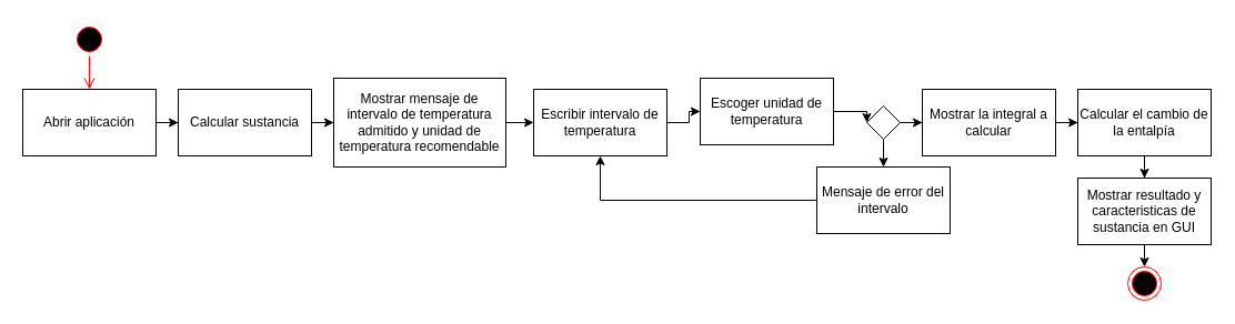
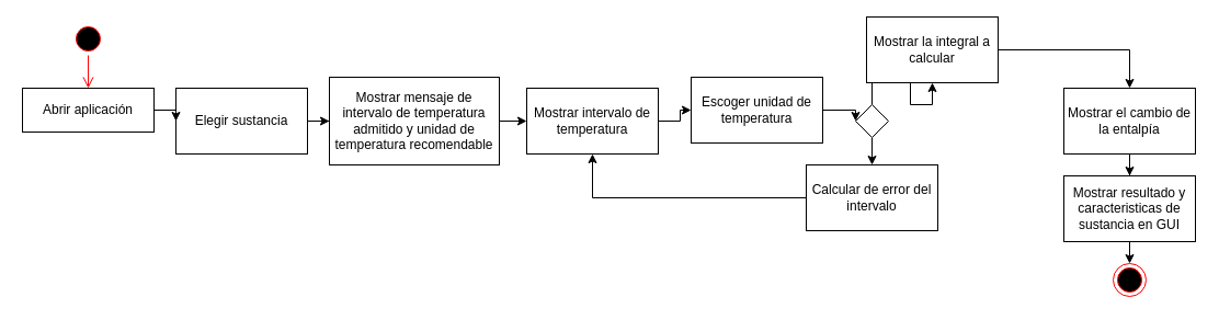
- <mxCell id="25" value="Abrir aplicación" style="rounded=0;whiteSpace=wrap;html=1;" vertex="1" parent="1"><mxGeometry x="20" y="80" width="120" height="60" as="geometry" /></mxCell>
+ <mxCell id="25" value="Abrir aplicación" style="rounded=0;whiteSpace=wrap;html=1;" vertex="1" parent="1"><mxGeometry x="20" y="80" width="120" height="40" as="geometry" /></mxCell>
- <mxCell id="5" value="Calcular sustancia" style="rounded=0;whiteSpace=wrap;html=1;" vertex="1" parent="1"><mxGeometry x="160" y="80" width="120" height="60" as="geometry" /></mxCell>
+ <mxCell id="5" value="Elegir sustancia" style="rounded=0;whiteSpace=wrap;html=1;" vertex="1" parent="1"><mxGeometry x="160" y="80" width="120" height="60" as="geometry" /></mxCell>
- <mxCell id="9" value="Escribir intervalo de temperatura" style="whiteSpace=wrap;html=1;rounded=0;" vertex="1" parent="1"><mxGeometry x="480" y="80" width="120" height="60" as="geometry" /></mxCell>
+ <mxCell id="9" value="Mostrar intervalo de temperatura" style="whiteSpace=wrap;html=1;rounded=0;" vertex="1" parent="1"><mxGeometry x="480" y="80" width="120" height="60" as="geometry" /></mxCell>
- <mxCell id="17" value="Mostrar la integral a calcular" style="whiteSpace=wrap;html=1;" vertex="1" parent="1"><mxGeometry x="830" y="80" width="120" height="60" as="geometry" /></mxCell>
+ <mxCell id="17" value="Mostrar la integral a calcular" style="whiteSpace=wrap;html=1;" vertex="1" parent="1"><mxGeometry x="790" y="15" width="120" height="60" as="geometry" /></mxCell>
- <mxCell id="20" value="Calcular el cambio de la entalpía" style="whiteSpace=wrap;html=1;" vertex="1" parent="1"><mxGeometry x="970" y="80" width="120" height="60" as="geometry" /></mxCell>
+ <mxCell id="20" value="Mostrar el cambio de la entalpía" style="whiteSpace=wrap;html=1;" vertex="1" parent="1"><mxGeometry x="970" y="80" width="120" height="60" as="geometry" /></mxCell>
- <mxCell id="15" value="Mensaje de error del intervalo" style="whiteSpace=wrap;html=1;" vertex="1" parent="1"><mxGeometry x="735" y="150" width="120" height="60" as="geometry" /></mxCell>
+ <mxCell id="15" value="Calcular de error del intervalo" style="whiteSpace=wrap;html=1;" vertex="1" parent="1"><mxGeometry x="735" y="150" width="120" height="60" as="geometry" /></mxCell>
